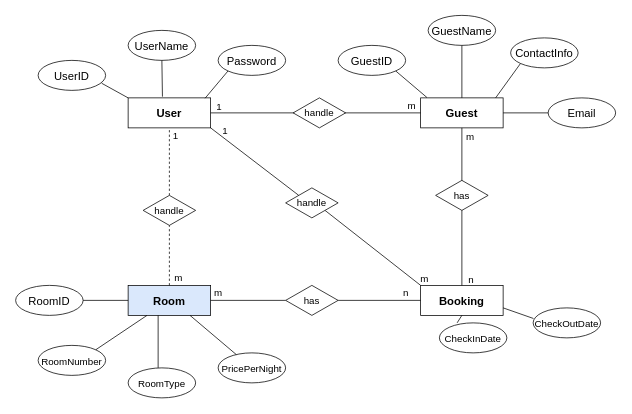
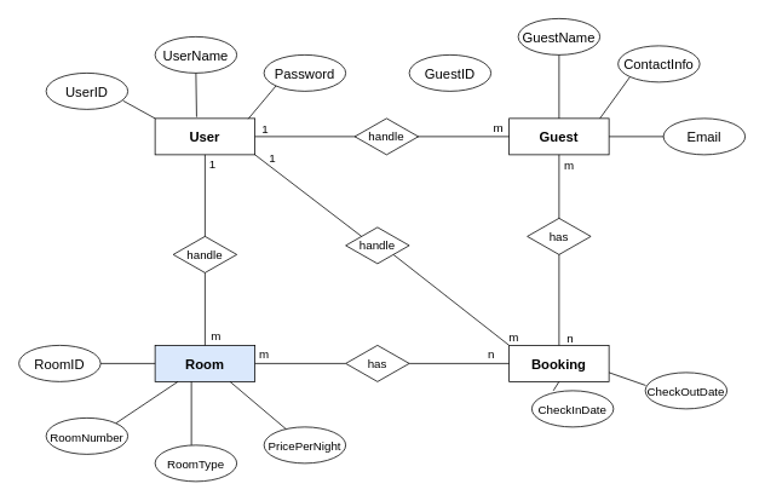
- <mxCell id="16" value="" style="endArrow=none;html=1;rounded=0;fontSize=15;entryX=1;entryY=1;entryDx=0;entryDy=0;exitX=0.076;exitY=-0.014;exitDx=0;exitDy=0;exitPerimeter=0;" edge="1" parent="1" source="5" target="12"><mxGeometry width="50" height="50" relative="1" as="geometry"><mxPoint x="400" y="250" as="sourcePoint" /><mxPoint x="450" y="200" as="targetPoint" /></mxGeometry></mxCell>
- <mxCell id="33" value="" style="endArrow=none;html=1;rounded=0;fontSize=13;entryX=0.5;entryY=1;entryDx=0;entryDy=0;exitX=0.5;exitY=0;exitDx=0;exitDy=0;dashed=1;" edge="1" parent="1" source="4" target="2"><mxGeometry width="50" height="50" relative="1" as="geometry"><mxPoint x="390" y="320" as="sourcePoint" /><mxPoint x="440" y="270" as="targetPoint" /></mxGeometry></mxCell>
+ <mxCell id="33" value="" style="endArrow=none;html=1;rounded=0;fontSize=13;entryX=0.5;entryY=1;entryDx=0;entryDy=0;exitX=0.5;exitY=0;exitDx=0;exitDy=0;" edge="1" parent="1" source="4" target="2"><mxGeometry width="50" height="50" relative="1" as="geometry"><mxPoint x="390" y="320" as="sourcePoint" /><mxPoint x="440" y="270" as="targetPoint" /></mxGeometry></mxCell>
